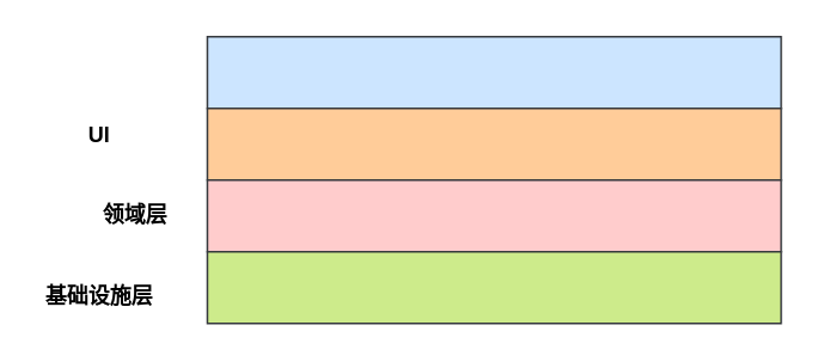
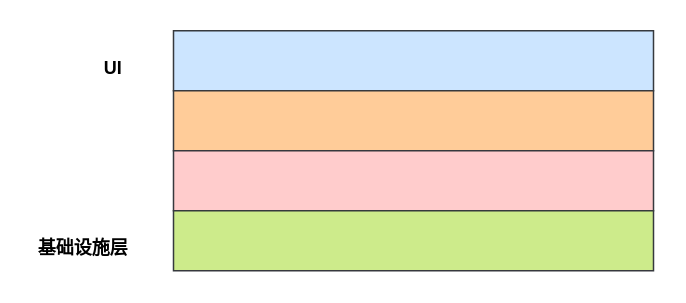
- <mxCell id="6" value="UI" style="text;html=1;strokeColor=none;fillColor=none;align=center;verticalAlign=middle;whiteSpace=wrap;rounded=0;fontStyle=1" vertex="1" parent="1"><mxGeometry x="25" y="60" width="60" height="30" as="geometry" /></mxCell>
+ <mxCell id="6" value="UI" style="text;html=1;strokeColor=none;fillColor=none;align=center;verticalAlign=middle;whiteSpace=wrap;rounded=0;fontStyle=1" vertex="1" parent="1"><mxGeometry x="45" y="30" width="60" height="30" as="geometry" /></mxCell>
- <mxCell id="7" value="领域层" style="text;html=1;strokeColor=none;fillColor=none;align=center;verticalAlign=middle;whiteSpace=wrap;rounded=0;fontStyle=1" vertex="1" parent="1"><mxGeometry x="45" y="105" width="60" height="30" as="geometry" /></mxCell>
